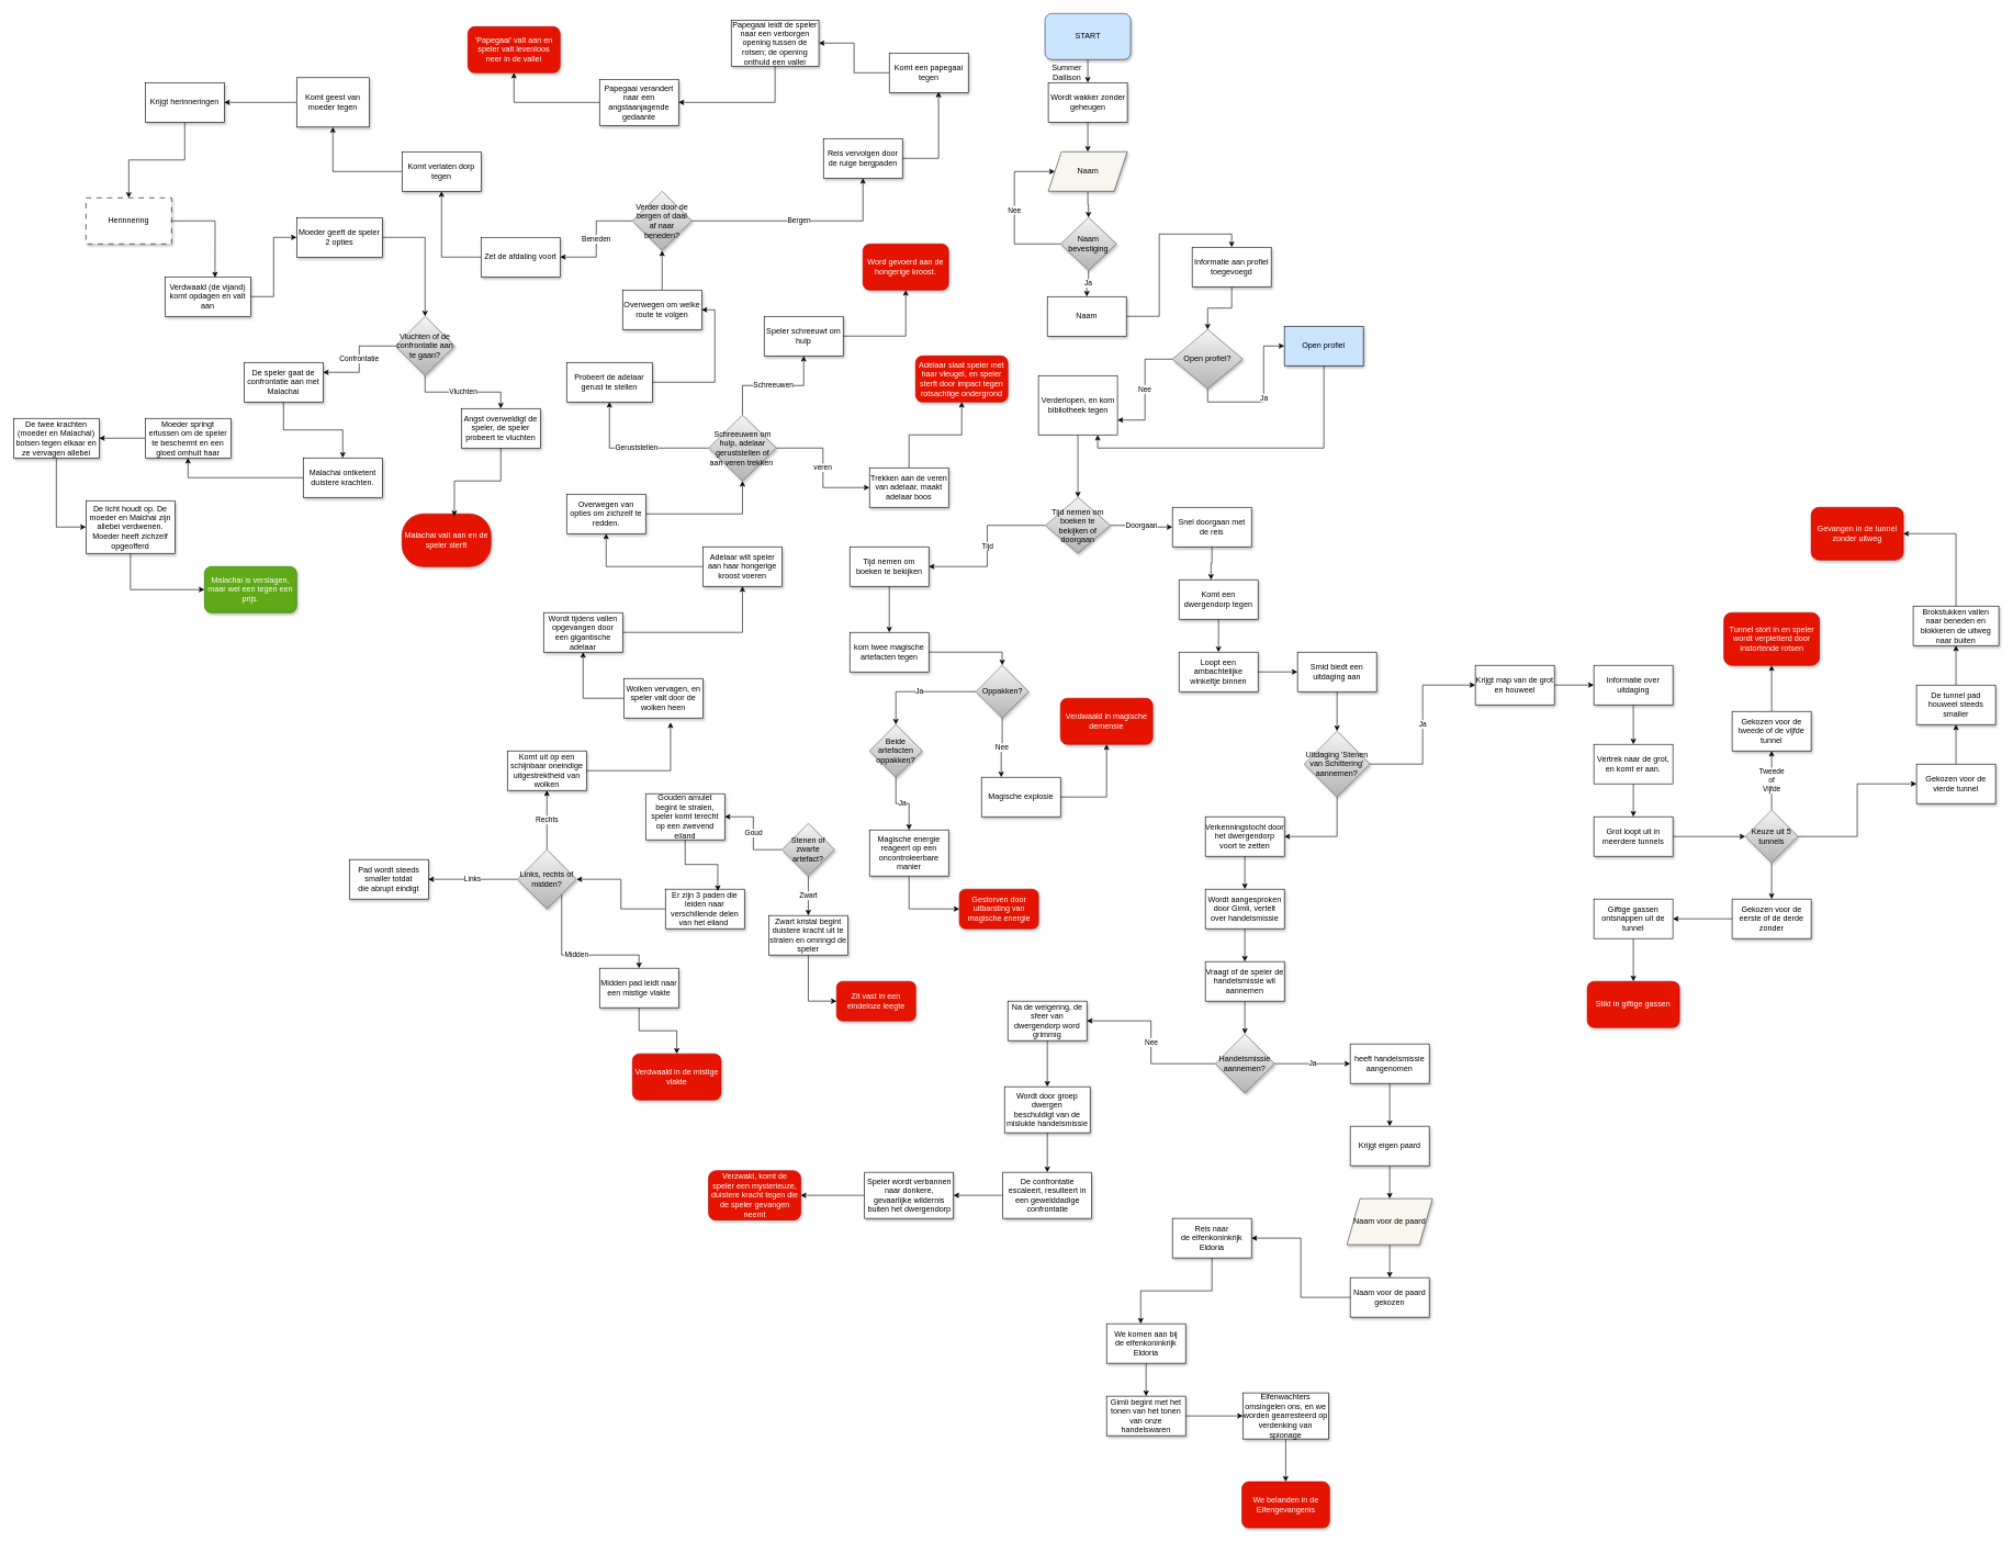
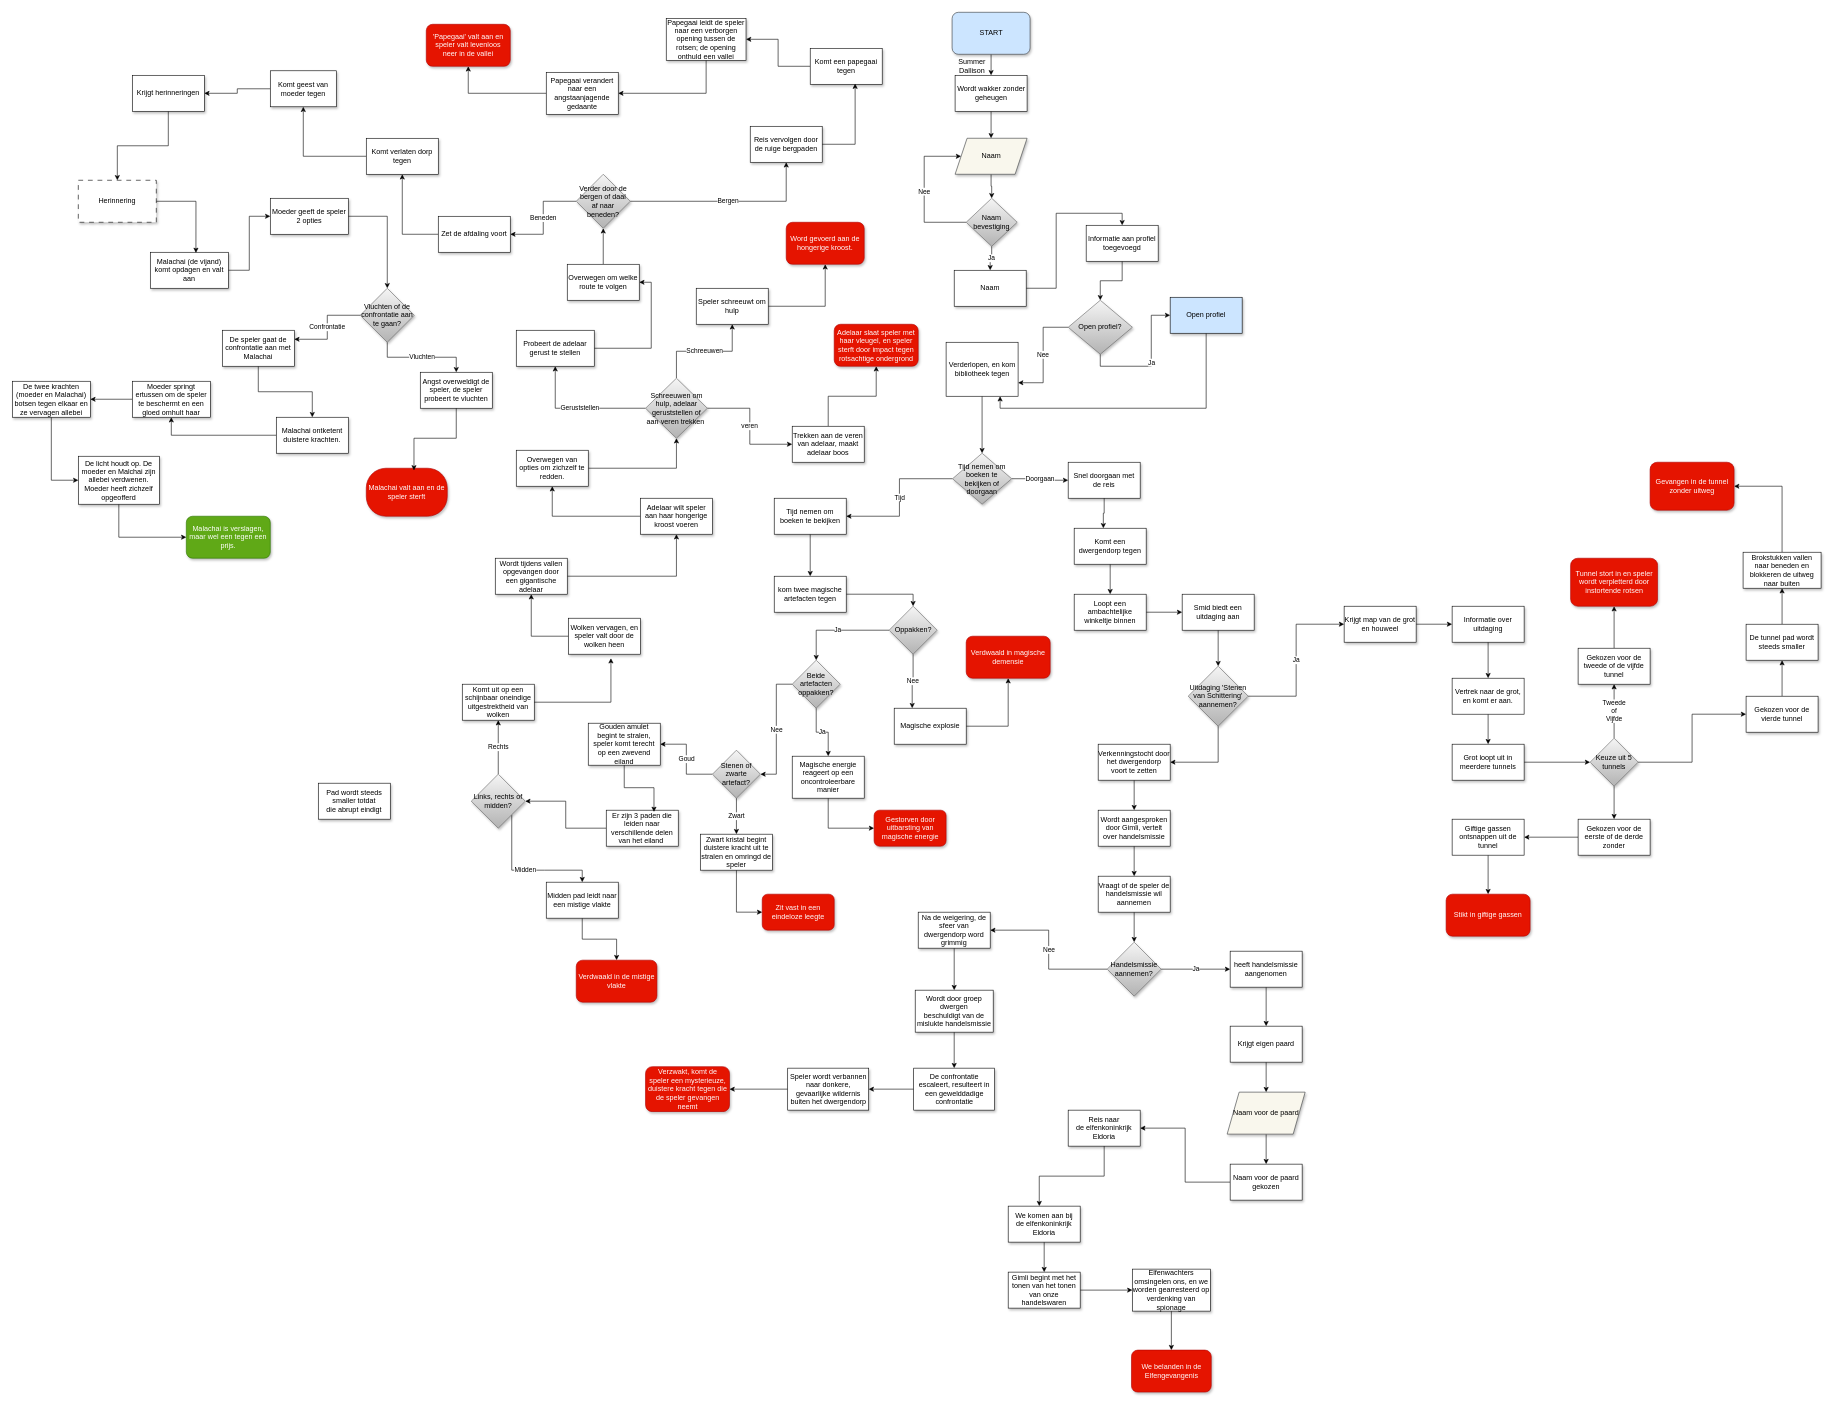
- <mxCell id="103" value="Komt geest van moeder tegen" style="rounded=0;whiteSpace=wrap;html=1;shadow=1;" vertex="1" parent="1"><mxGeometry x="450" y="117.5" width="110" height="75" as="geometry" /></mxCell>
+ <mxCell id="103" value="Komt geest van moeder tegen" style="rounded=0;whiteSpace=wrap;html=1;shadow=1;" vertex="1" parent="1"><mxGeometry x="450" y="117.5" width="110" height="60" as="geometry" /></mxCell>
- <mxCell id="108" value="Verdwaald (de vijand) komt opdagen en valt aan" style="rounded=0;whiteSpace=wrap;html=1;shadow=1;" vertex="1" parent="1"><mxGeometry x="250" y="420" width="130" height="60" as="geometry" /></mxCell>
+ <mxCell id="108" value="Malachai (de vijand) komt opdagen en valt aan" style="rounded=0;whiteSpace=wrap;html=1;shadow=1;" vertex="1" parent="1"><mxGeometry x="250" y="420" width="130" height="60" as="geometry" /></mxCell>
- <mxCell id="162" value="De tunnel pad houweel steeds smaller" style="rounded=0;whiteSpace=wrap;html=1;shadow=1;" vertex="1" parent="1"><mxGeometry x="2910" y="1040" width="120" height="60" as="geometry" /></mxCell>
+ <mxCell id="162" value="De tunnel pad wordt steeds smaller" style="rounded=0;whiteSpace=wrap;html=1;shadow=1;" vertex="1" parent="1"><mxGeometry x="2910" y="1040" width="120" height="60" as="geometry" /></mxCell>
+ <mxCell id="36" value="Nee" style="edgeStyle=orthogonalEdgeStyle;rounded=0;orthogonalLoop=1;jettySize=auto;html=1;exitX=0;exitY=0.5;exitDx=0;exitDy=0;entryX=1;entryY=0.5;entryDx=0;entryDy=0;" edge="1" parent="1" source="38" target="41"><mxGeometry relative="1" as="geometry" /></mxCell>
- <mxCell id="56" value="Links" style="edgeStyle=orthogonalEdgeStyle;rounded=0;orthogonalLoop=1;jettySize=auto;html=1;exitX=0;exitY=0.5;exitDx=0;exitDy=0;" edge="1" parent="1" source="57" target="58"><mxGeometry relative="1" as="geometry" /></mxCell>
